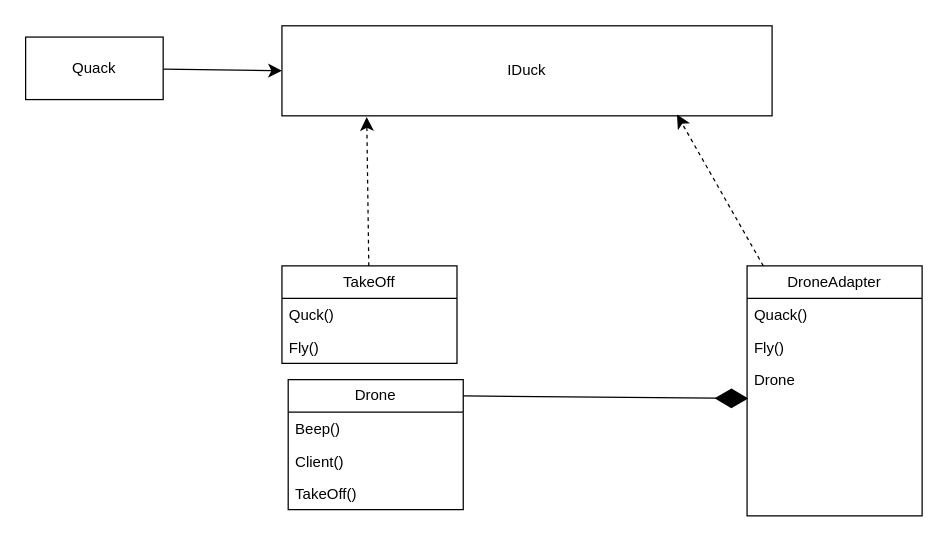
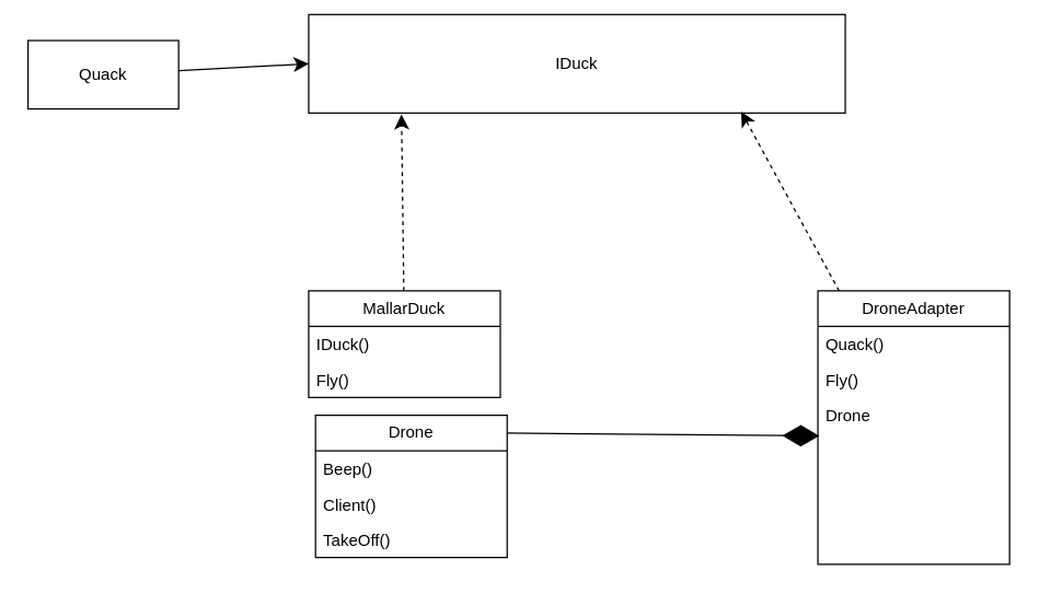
- <mxCell id="2" value="IDuck" style="html=1;whiteSpace=wrap;" vertex="1" parent="1"><mxGeometry x="225" y="20" width="392" height="72" as="geometry" /></mxCell>
+ <mxCell id="2" value="IDuck" style="html=1;whiteSpace=wrap;" vertex="1" parent="1"><mxGeometry x="225" y="10" width="392" height="72" as="geometry" /></mxCell>
- <mxCell id="3" value="TakeOff" style="swimlane;fontStyle=0;childLayout=stackLayout;horizontal=1;startSize=26;fillColor=none;horizontalStack=0;resizeParent=1;resizeParentMax=0;resizeLast=0;collapsible=1;marginBottom=0;whiteSpace=wrap;html=1;" vertex="1" parent="1"><mxGeometry x="225" y="212" width="140" height="78" as="geometry" /></mxCell>
+ <mxCell id="3" value="MallarDuck" style="swimlane;fontStyle=0;childLayout=stackLayout;horizontal=1;startSize=26;fillColor=none;horizontalStack=0;resizeParent=1;resizeParentMax=0;resizeLast=0;collapsible=1;marginBottom=0;whiteSpace=wrap;html=1;" vertex="1" parent="1"><mxGeometry x="225" y="212" width="140" height="78" as="geometry" /></mxCell>
- <mxCell id="4" value="Quck()" style="text;strokeColor=none;fillColor=none;align=left;verticalAlign=top;spacingLeft=4;spacingRight=4;overflow=hidden;rotatable=0;points=[[0,0.5],[1,0.5]];portConstraint=eastwest;whiteSpace=wrap;html=1;" vertex="1" parent="3"><mxGeometry y="26" width="140" height="26" as="geometry" /></mxCell>
+ <mxCell id="4" value="IDuck()" style="text;strokeColor=none;fillColor=none;align=left;verticalAlign=top;spacingLeft=4;spacingRight=4;overflow=hidden;rotatable=0;points=[[0,0.5],[1,0.5]];portConstraint=eastwest;whiteSpace=wrap;html=1;" vertex="1" parent="3"><mxGeometry y="26" width="140" height="26" as="geometry" /></mxCell>
